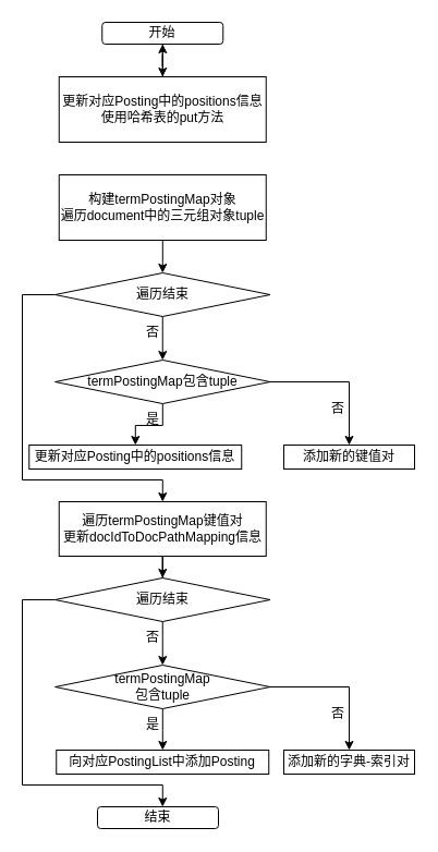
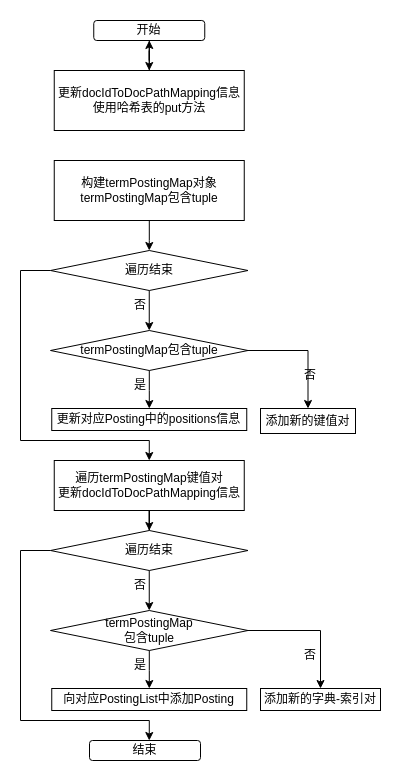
- <mxCell id="4" value="更新对应Posting中的positions信息&lt;br&gt;使用哈希表的put方法" style="rounded=0;whiteSpace=wrap;html=1;" vertex="1" parent="1"><mxGeometry x="53.75" y="70" width="190" height="60" as="geometry" /></mxCell>
+ <mxCell id="4" value="更新docIdToDocPathMapping信息&lt;br&gt;使用哈希表的put方法" style="rounded=0;whiteSpace=wrap;html=1;" vertex="1" parent="1"><mxGeometry x="53.75" y="70" width="190" height="60" as="geometry" /></mxCell>
- <mxCell id="6" value="构建termPostingMap对象&lt;br&gt;遍历document中的三元组对象tuple" style="rounded=0;whiteSpace=wrap;html=1;" vertex="1" parent="1"><mxGeometry x="53.75" y="160" width="190" height="60" as="geometry" /></mxCell>
+ <mxCell id="6" value="构建termPostingMap对象&lt;br&gt;termPostingMap包含tuple" style="rounded=0;whiteSpace=wrap;html=1;" vertex="1" parent="1"><mxGeometry x="53.75" y="160" width="190" height="60" as="geometry" /></mxCell>
- <mxCell id="11" value="更新对应Posting中的positions信息" style="rounded=0;whiteSpace=wrap;html=1;" vertex="1" parent="1"><mxGeometry x="26.25" y="408" width="195" height="22" as="geometry" /></mxCell>
+ <mxCell id="11" value="更新对应Posting中的positions信息" style="rounded=0;whiteSpace=wrap;html=1;" vertex="1" parent="1"><mxGeometry x="51.25" y="408" width="195" height="22" as="geometry" /></mxCell>
- <mxCell id="16" value="添加新的键值对" style="rounded=0;whiteSpace=wrap;html=1;" vertex="1" parent="1"><mxGeometry x="260" y="408" width="120" height="22" as="geometry" /></mxCell>
+ <mxCell id="16" value="添加新的键值对" style="rounded=0;whiteSpace=wrap;html=1;" vertex="1" parent="1"><mxGeometry x="260" y="408" width="95" height="25" as="geometry" /></mxCell>
